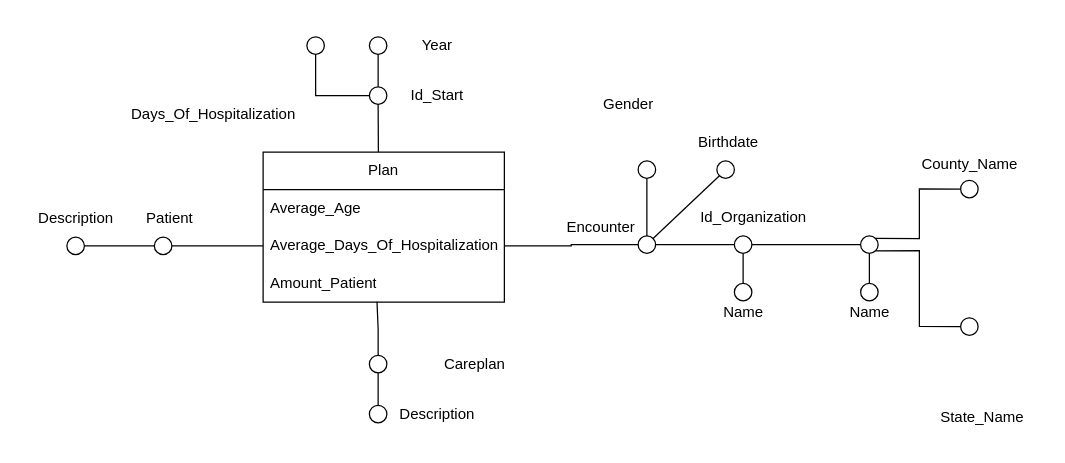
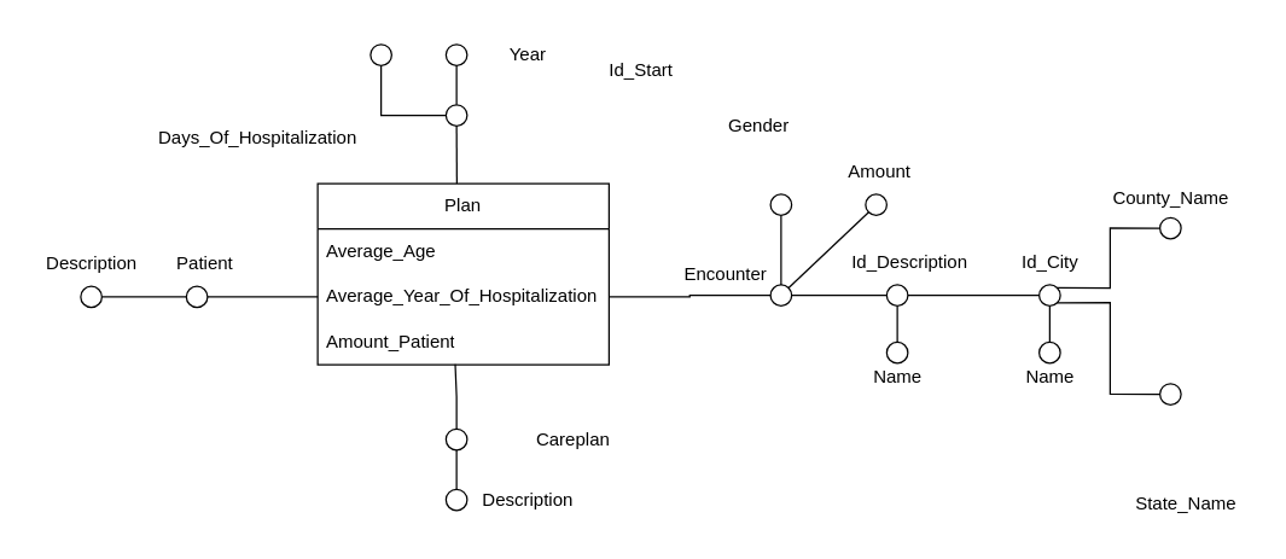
- <mxCell id="42" value="Id_Start" style="text;html=1;align=center;verticalAlign=middle;resizable=0;points=[];autosize=1;strokeColor=none;fillColor=none;" vertex="1" parent="1"><mxGeometry x="314" y="60.76" width="70" height="30" as="geometry" /></mxCell>
+ <mxCell id="42" value="Id_Start" style="text;html=1;align=center;verticalAlign=middle;resizable=0;points=[];autosize=1;strokeColor=none;fillColor=none;" vertex="1" parent="1"><mxGeometry x="389" y="30.76" width="70" height="30" as="geometry" /></mxCell>
- <mxCell id="35" value="Birthdate" style="text;html=1;align=center;verticalAlign=middle;resizable=0;points=[];autosize=1;strokeColor=none;fillColor=none;" vertex="1" parent="1"><mxGeometry x="547" y="98" width="70" height="30" as="geometry" /></mxCell>
+ <mxCell id="35" value="Amount" style="text;html=1;align=center;verticalAlign=middle;resizable=0;points=[];autosize=1;strokeColor=none;fillColor=none;" vertex="1" parent="1"><mxGeometry x="547" y="98" width="70" height="30" as="geometry" /></mxCell>
- <mxCell id="20" value="Id_Organization" style="text;html=1;align=center;verticalAlign=middle;resizable=0;points=[];autosize=1;strokeColor=none;fillColor=none;" vertex="1" parent="1"><mxGeometry x="547" y="158" width="110" height="30" as="geometry" /></mxCell>
+ <mxCell id="20" value="Id_Description" style="text;html=1;align=center;verticalAlign=middle;resizable=0;points=[];autosize=1;strokeColor=none;fillColor=none;" vertex="1" parent="1"><mxGeometry x="547" y="158" width="110" height="30" as="geometry" /></mxCell>
+ <mxCell id="29" value="Id_City" style="text;html=1;align=center;verticalAlign=middle;resizable=0;points=[];autosize=1;strokeColor=none;fillColor=none;" vertex="1" parent="1"><mxGeometry x="665" y="158" width="60" height="30" as="geometry" /></mxCell>
- <mxCell id="48" value="Average_&lt;span style=&quot;text-align: center; text-wrap-mode: nowrap;&quot;&gt;Days_Of_Hospitalization&lt;/span&gt;" style="text;strokeColor=none;fillColor=none;align=left;verticalAlign=middle;spacingLeft=4;spacingRight=4;overflow=hidden;points=[[0,0.5],[1,0.5]];portConstraint=eastwest;rotatable=0;whiteSpace=wrap;html=1;" vertex="1" parent="46"><mxGeometry y="60" width="193" height="30" as="geometry" /></mxCell>
+ <mxCell id="48" value="Average_&lt;span style=&quot;text-align: center; text-wrap-mode: nowrap;&quot;&gt;Year_Of_Hospitalization&lt;/span&gt;" style="text;strokeColor=none;fillColor=none;align=left;verticalAlign=middle;spacingLeft=4;spacingRight=4;overflow=hidden;points=[[0,0.5],[1,0.5]];portConstraint=eastwest;rotatable=0;whiteSpace=wrap;html=1;" vertex="1" parent="46"><mxGeometry y="60" width="193" height="30" as="geometry" /></mxCell>
